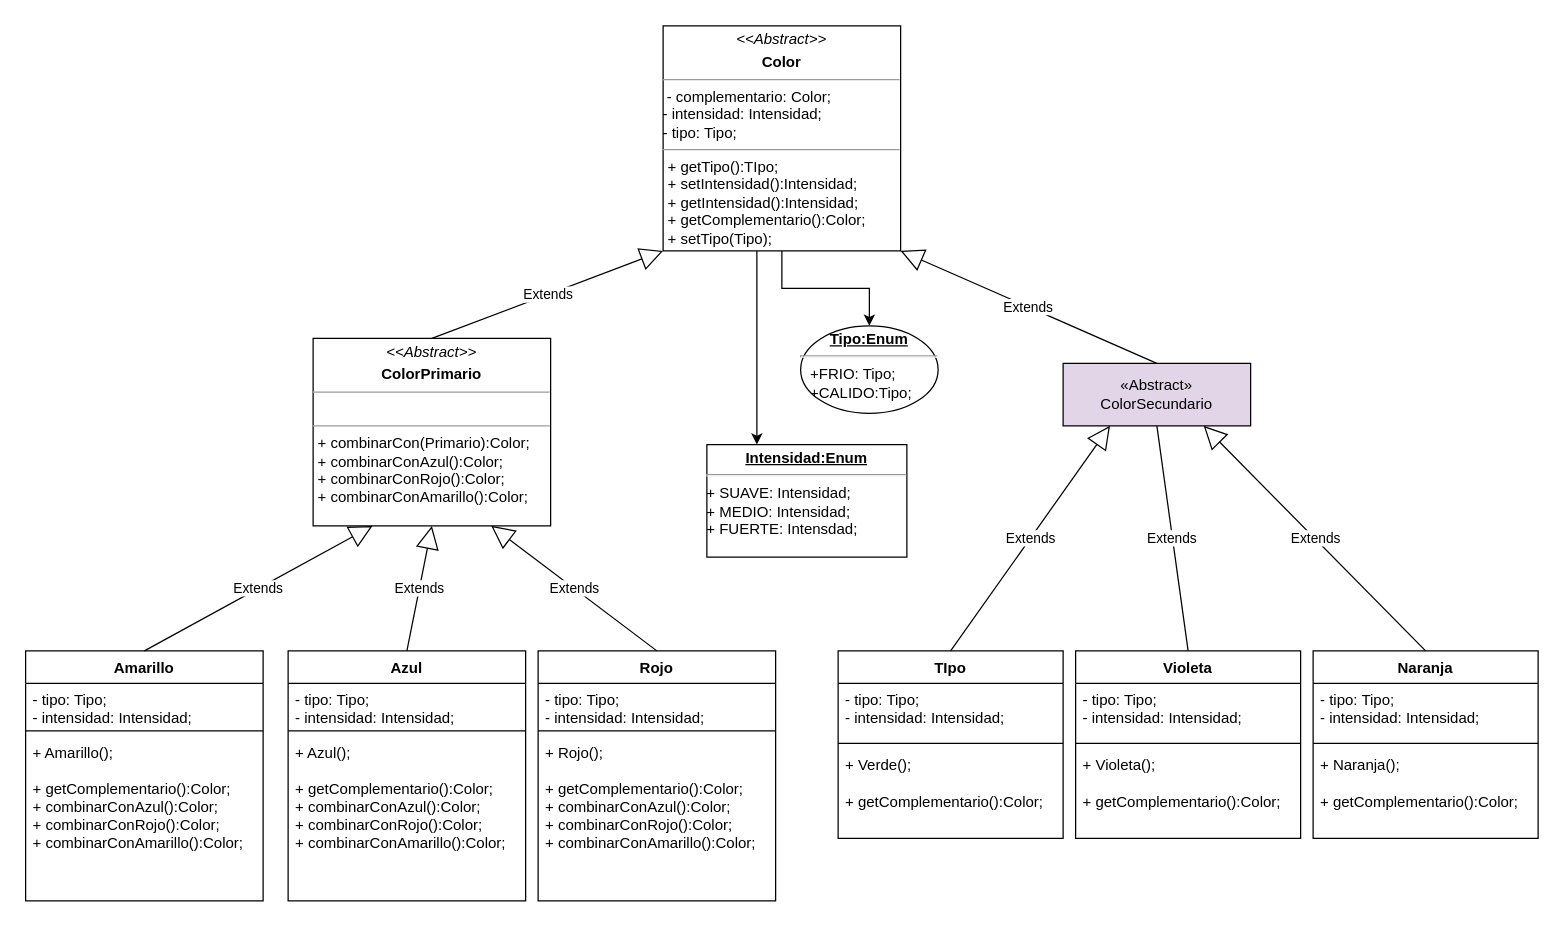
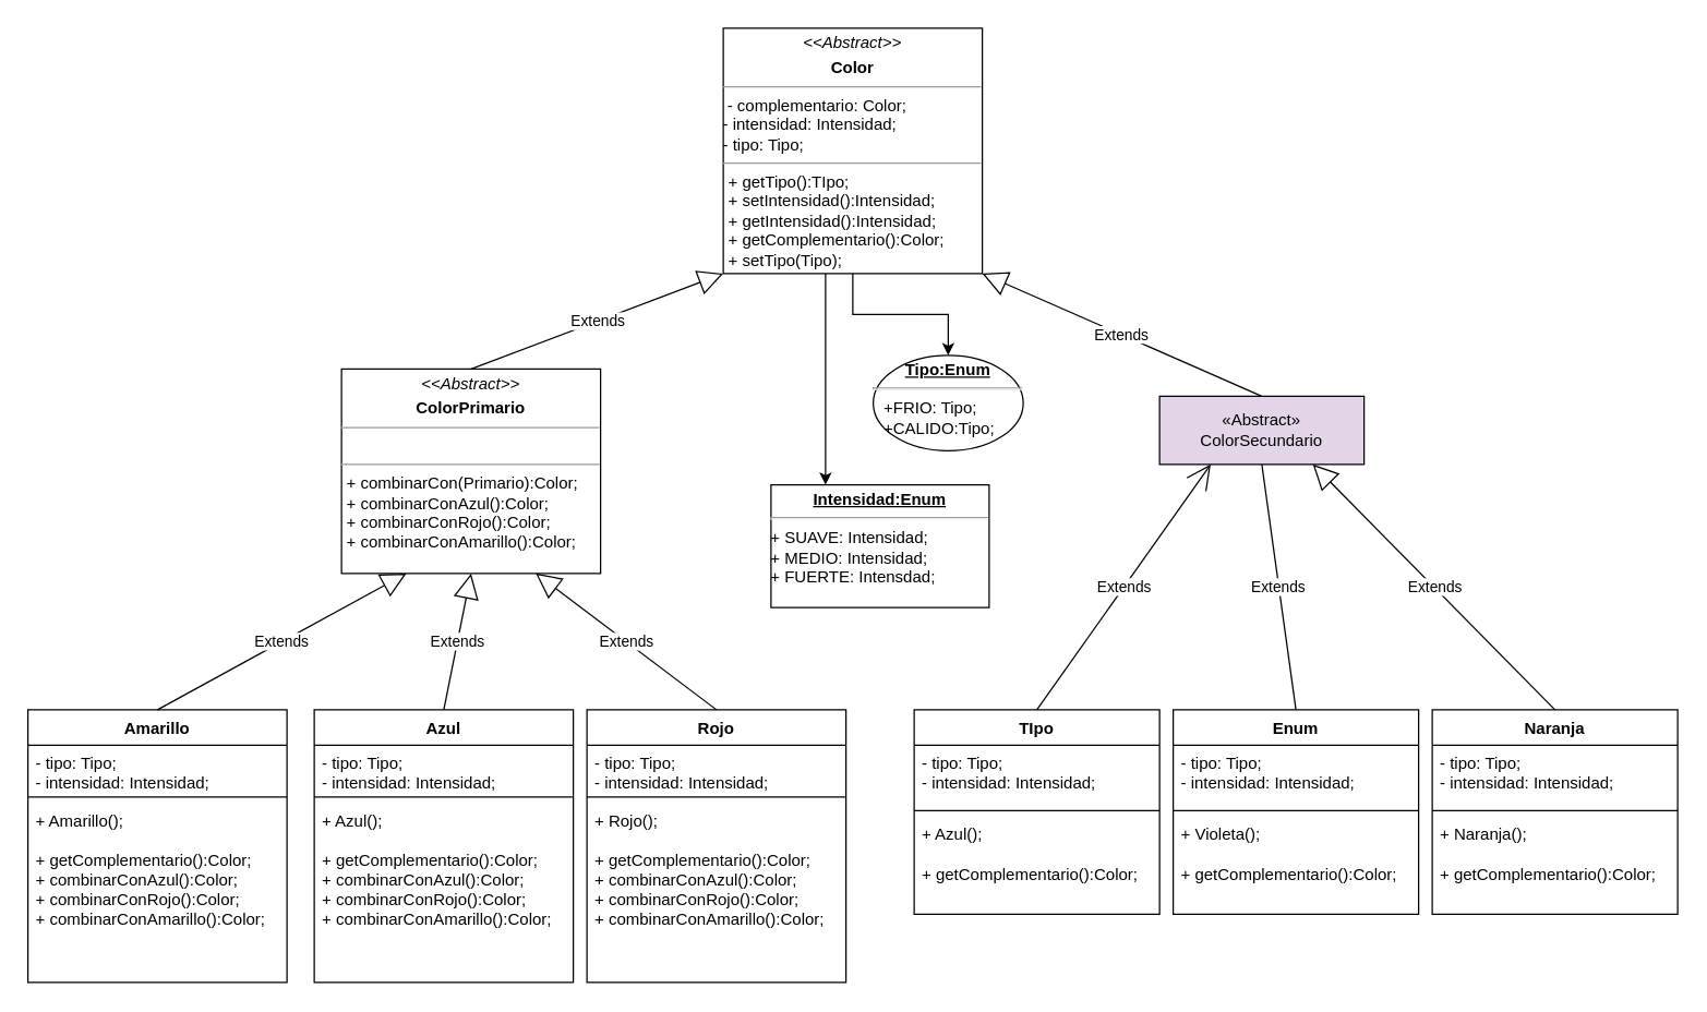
- <mxCell id="34" value="Extends" style="endArrow=block;endSize=16;endFill=0;html=1;rounded=0;entryX=0.25;entryY=1;entryDx=0;entryDy=0;exitX=0.5;exitY=0;exitDx=0;exitDy=0;" edge="1" parent="1" source="19" target="5"><mxGeometry width="160" relative="1" as="geometry"><mxPoint x="860" y="420" as="sourcePoint" /><mxPoint x="1020" y="420" as="targetPoint" /></mxGeometry></mxCell>
+ <mxCell id="34" value="Extends" style="endArrow=open;endSize=16;endFill=0;html=1;rounded=0;entryX=0.25;entryY=1;entryDx=0;entryDy=0;exitX=0.5;exitY=0;exitDx=0;exitDy=0;" edge="1" parent="1" source="19" target="5"><mxGeometry width="160" relative="1" as="geometry"><mxPoint x="860" y="420" as="sourcePoint" /><mxPoint x="1020" y="420" as="targetPoint" /></mxGeometry></mxCell>
- <mxCell id="23" value="Violeta" style="swimlane;fontStyle=1;align=center;verticalAlign=top;childLayout=stackLayout;horizontal=1;startSize=26;horizontalStack=0;resizeParent=1;resizeParentMax=0;resizeLast=0;collapsible=1;marginBottom=0;whiteSpace=wrap;html=1;" vertex="1" parent="1"><mxGeometry x="860" y="520" width="180" height="150" as="geometry" /></mxCell>
+ <mxCell id="23" value="Enum" style="swimlane;fontStyle=1;align=center;verticalAlign=top;childLayout=stackLayout;horizontal=1;startSize=26;horizontalStack=0;resizeParent=1;resizeParentMax=0;resizeLast=0;collapsible=1;marginBottom=0;whiteSpace=wrap;html=1;" vertex="1" parent="1"><mxGeometry x="860" y="520" width="180" height="150" as="geometry" /></mxCell>
- <mxCell id="22" value="+ Verde();&lt;br&gt;&lt;br&gt;+ getComplementario():Color;" style="text;strokeColor=none;fillColor=none;align=left;verticalAlign=top;spacingLeft=4;spacingRight=4;overflow=hidden;rotatable=0;points=[[0,0.5],[1,0.5]];portConstraint=eastwest;whiteSpace=wrap;html=1;" vertex="1" parent="19"><mxGeometry y="78" width="180" height="72" as="geometry" /></mxCell>
+ <mxCell id="22" value="+ Azul();&lt;br&gt;&lt;br&gt;+ getComplementario():Color;" style="text;strokeColor=none;fillColor=none;align=left;verticalAlign=top;spacingLeft=4;spacingRight=4;overflow=hidden;rotatable=0;points=[[0,0.5],[1,0.5]];portConstraint=eastwest;whiteSpace=wrap;html=1;" vertex="1" parent="19"><mxGeometry y="78" width="180" height="72" as="geometry" /></mxCell>
